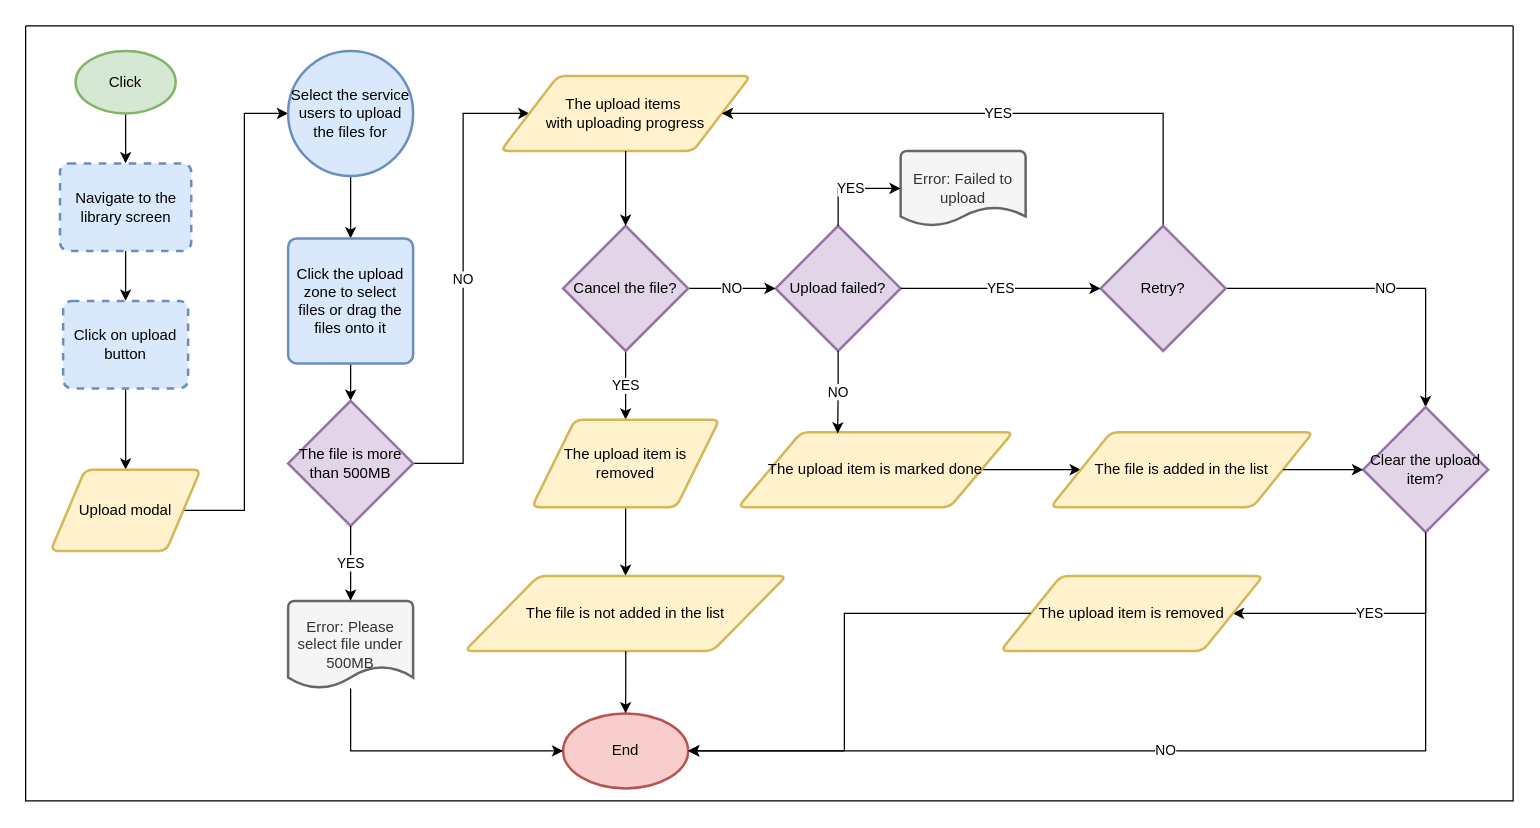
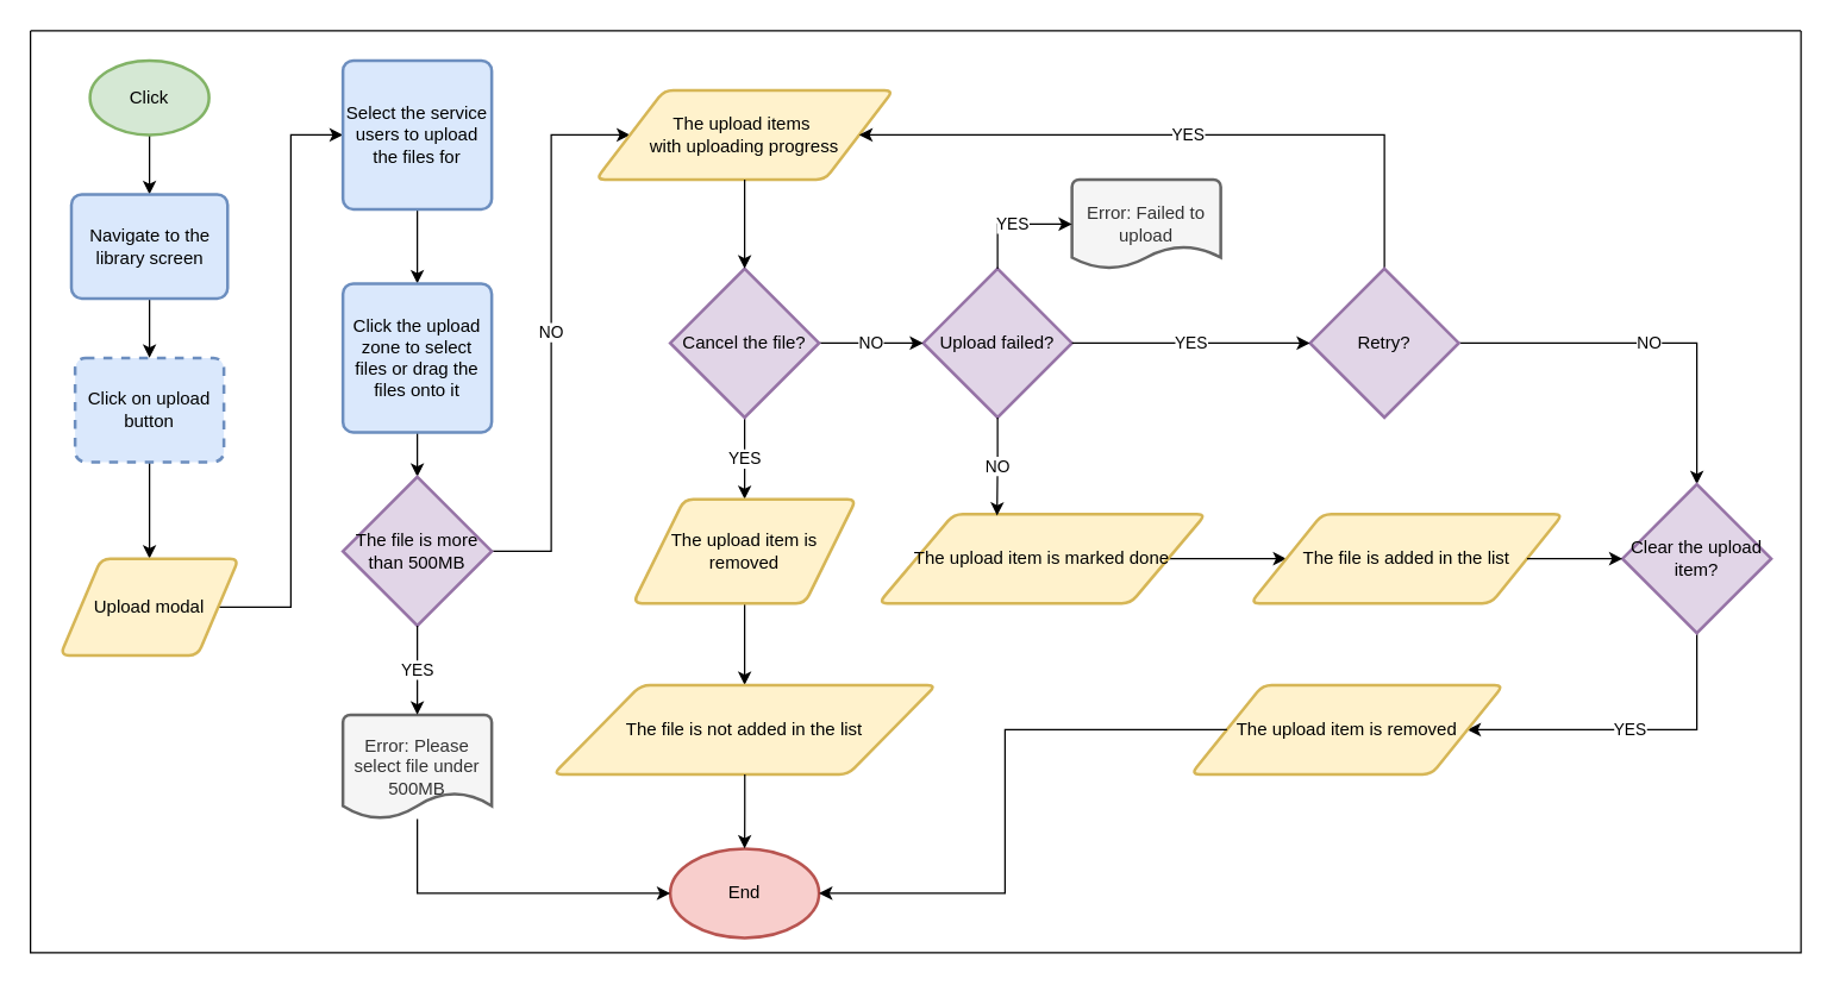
- <mxCell id="11" value="Select the service users to upload the files for" style="ellipse;whiteSpace=wrap;html=1;absoluteArcSize=1;arcSize=14;strokeWidth=2;fillColor=#dae8fc;strokeColor=#6c8ebf;" parent="1" vertex="1"><mxGeometry x="230" y="40" width="100" height="100" as="geometry" /></mxCell>
+ <mxCell id="11" value="Select the service users to upload the files for" style="rounded=1;whiteSpace=wrap;html=1;absoluteArcSize=1;arcSize=14;strokeWidth=2;fillColor=#dae8fc;strokeColor=#6c8ebf;" parent="1" vertex="1"><mxGeometry x="230" y="40" width="100" height="100" as="geometry" /></mxCell>
- <mxCell id="5" value="Navigate to the library screen" style="rounded=1;whiteSpace=wrap;html=1;absoluteArcSize=1;arcSize=14;strokeWidth=2;fillColor=#dae8fc;strokeColor=#6c8ebf;dashed=1;" parent="1" vertex="1"><mxGeometry x="47.5" y="130" width="105" height="70" as="geometry" /></mxCell>
+ <mxCell id="5" value="Navigate to the library screen" style="rounded=1;whiteSpace=wrap;html=1;absoluteArcSize=1;arcSize=14;strokeWidth=2;fillColor=#dae8fc;strokeColor=#6c8ebf;" parent="1" vertex="1"><mxGeometry x="47.5" y="130" width="105" height="70" as="geometry" /></mxCell>
- <mxCell id="42" value="NO" style="edgeStyle=orthogonalEdgeStyle;rounded=0;orthogonalLoop=1;jettySize=auto;html=1;entryX=1;entryY=0.5;entryDx=0;entryDy=0;entryPerimeter=0;" edge="1" parent="1" source="37" target="39"><mxGeometry relative="1" as="geometry"><Array as="points"><mxPoint x="1140" y="600" /></Array></mxGeometry></mxCell>
